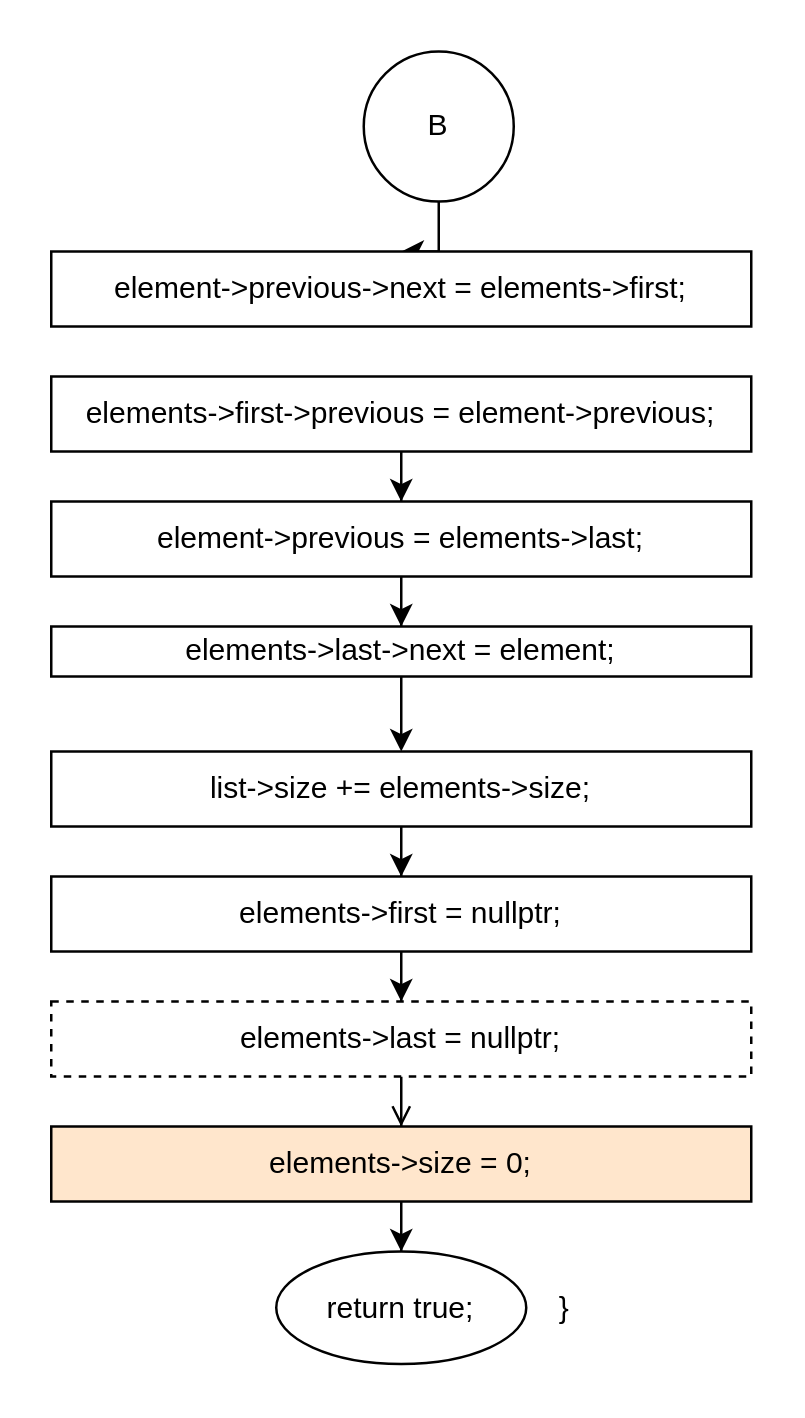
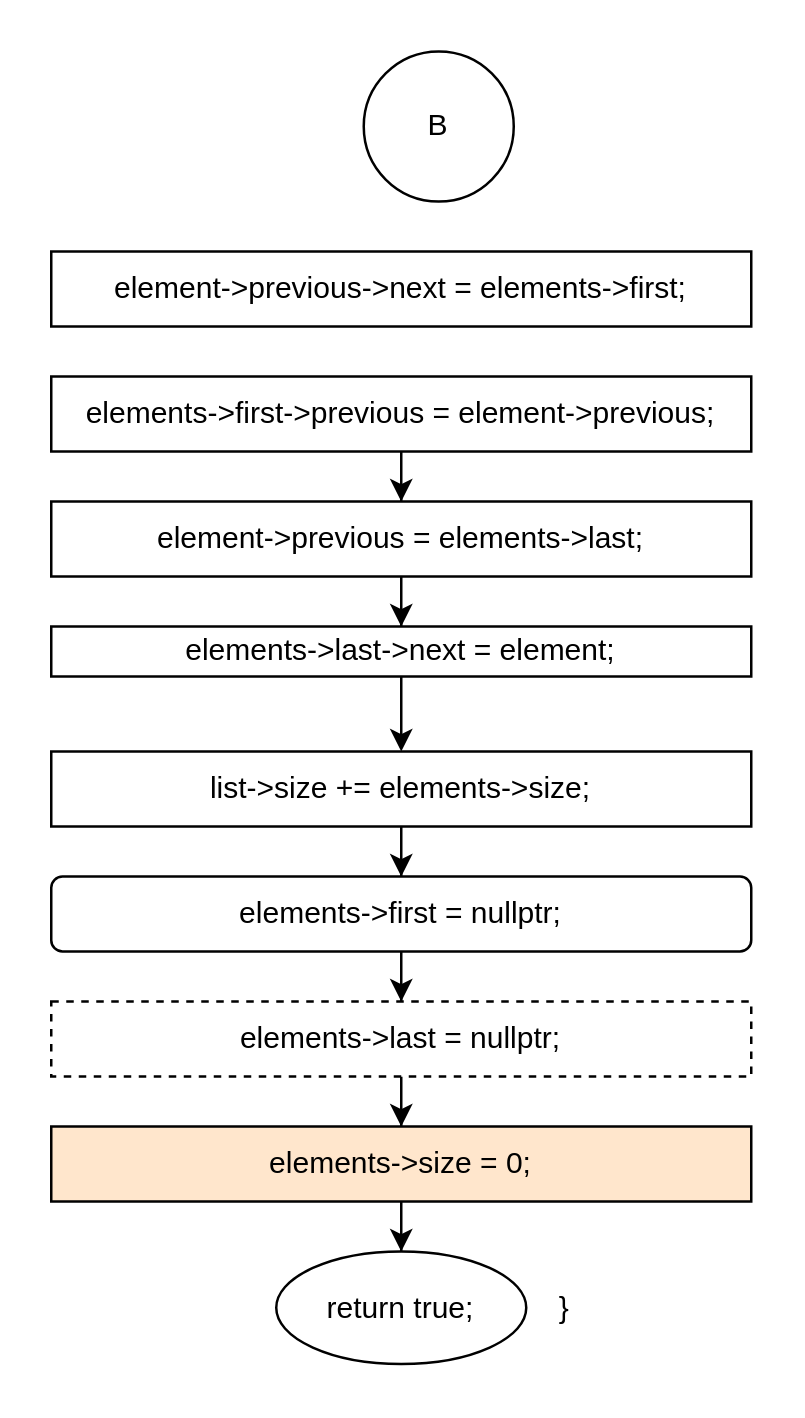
- <mxCell id="2" value="" style="edgeStyle=orthogonalEdgeStyle;rounded=0;orthogonalLoop=1;jettySize=auto;html=1;" parent="1" source="3" target="4" edge="1"><mxGeometry relative="1" as="geometry" /></mxCell>
- <mxCell id="14" value="elements-&amp;gt;first = nullptr;" style="whiteSpace=wrap;html=1;" vertex="1" parent="1"><mxGeometry x="20" y="350" width="280" height="30" as="geometry" /></mxCell>
+ <mxCell id="14" value="elements-&amp;gt;first = nullptr;" style="whiteSpace=wrap;html=1;rounded=1;" vertex="1" parent="1"><mxGeometry x="20" y="350" width="280" height="30" as="geometry" /></mxCell>
- <mxCell id="15" value="" style="edgeStyle=orthogonalEdgeStyle;rounded=0;orthogonalLoop=1;jettySize=auto;html=1;endArrow=open;" edge="1" parent="1" source="16" target="18"><mxGeometry relative="1" as="geometry" /></mxCell>
+ <mxCell id="15" value="" style="edgeStyle=orthogonalEdgeStyle;rounded=0;orthogonalLoop=1;jettySize=auto;html=1;" edge="1" parent="1" source="16" target="18"><mxGeometry relative="1" as="geometry" /></mxCell>
